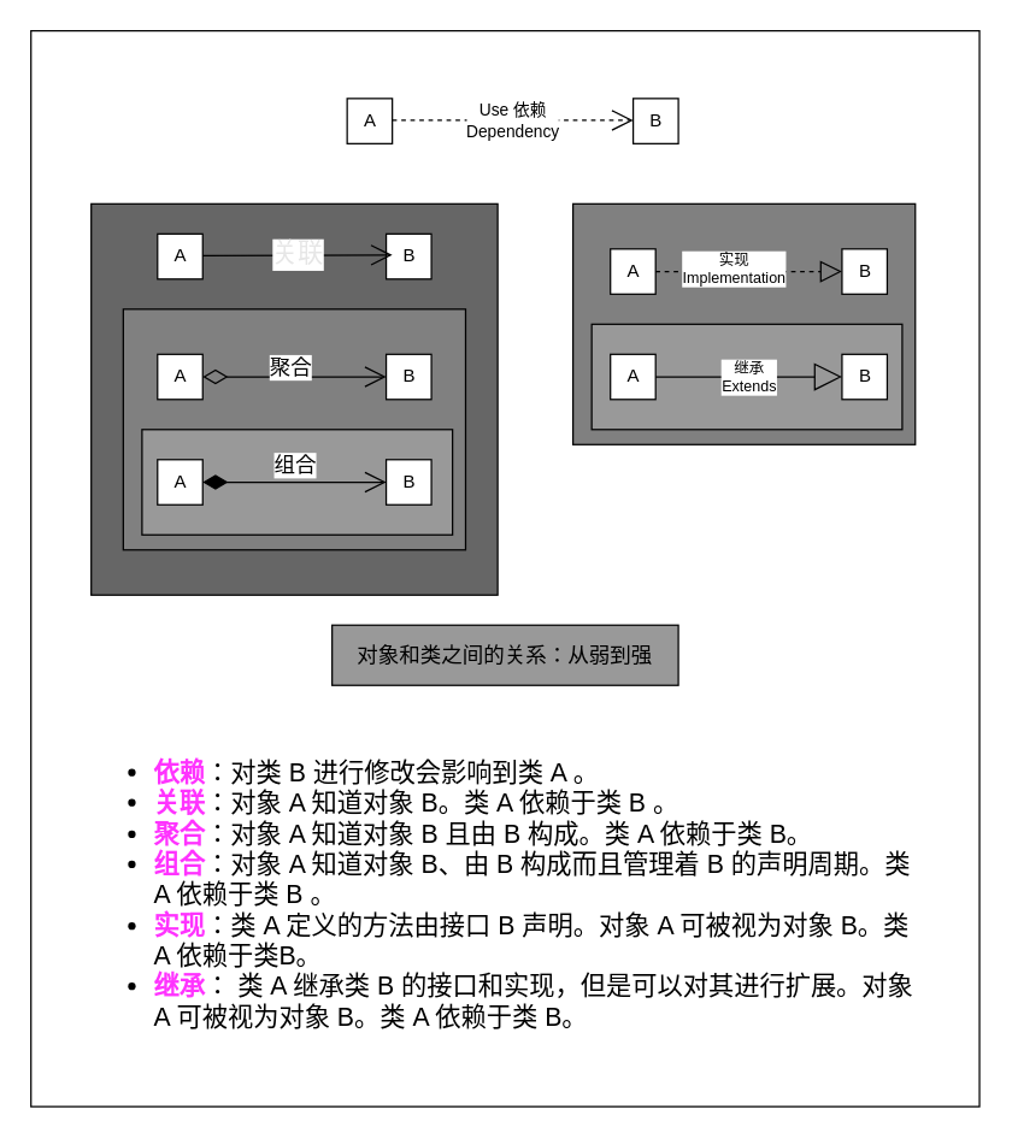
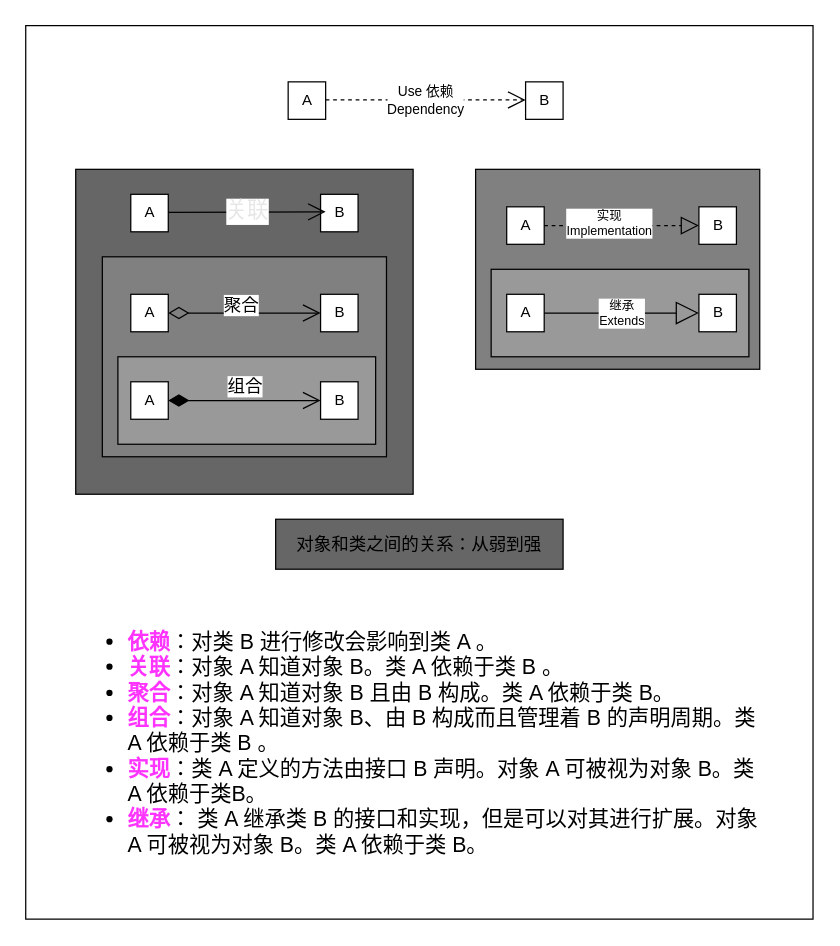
- <mxCell id="28" value="&lt;font style=&quot;font-size: 14px&quot;&gt;对象和类之间的关系：从弱到强&lt;br&gt;&lt;/font&gt;" style="rounded=0;whiteSpace=wrap;html=1;glass=0;fontSize=10;fillColor=#999999;" vertex="1" parent="1"><mxGeometry x="220" y="415" width="230" height="40" as="geometry" /></mxCell>
+ <mxCell id="28" value="&lt;font style=&quot;font-size: 14px&quot;&gt;对象和类之间的关系：从弱到强&lt;br&gt;&lt;/font&gt;" style="rounded=0;whiteSpace=wrap;html=1;glass=0;fontSize=10;fillColor=#666666;" vertex="1" parent="1"><mxGeometry x="220" y="415" width="230" height="40" as="geometry" /></mxCell>
